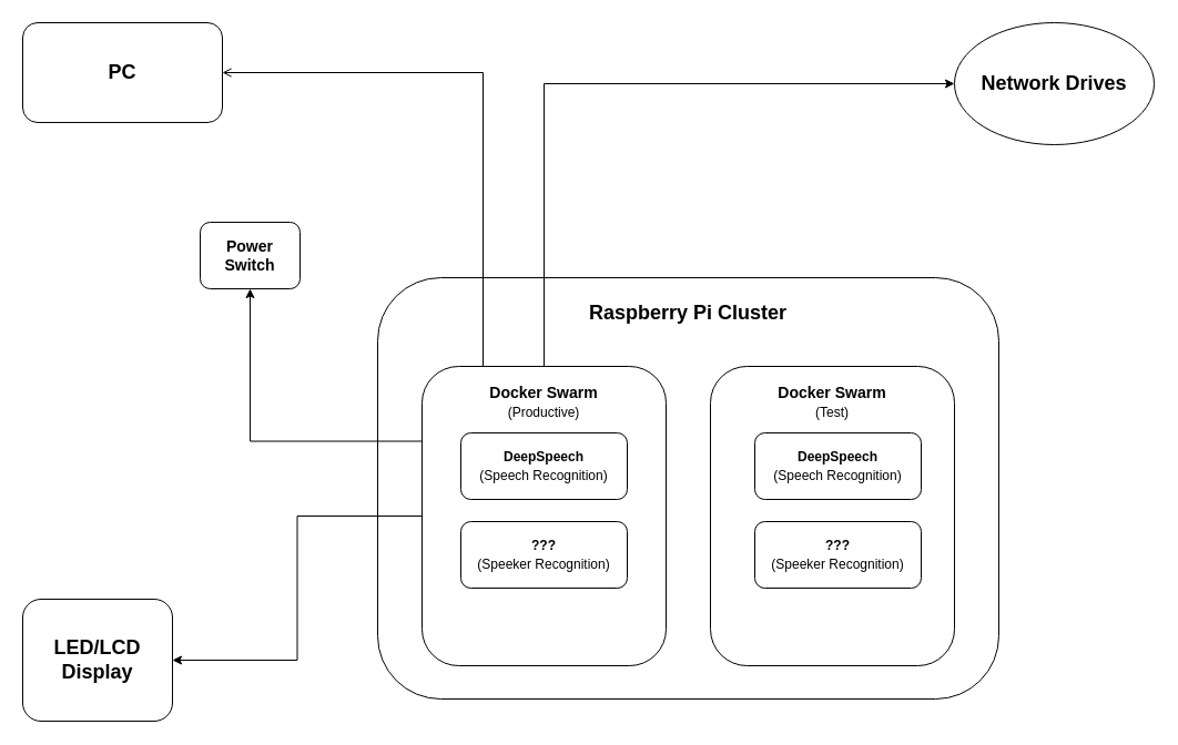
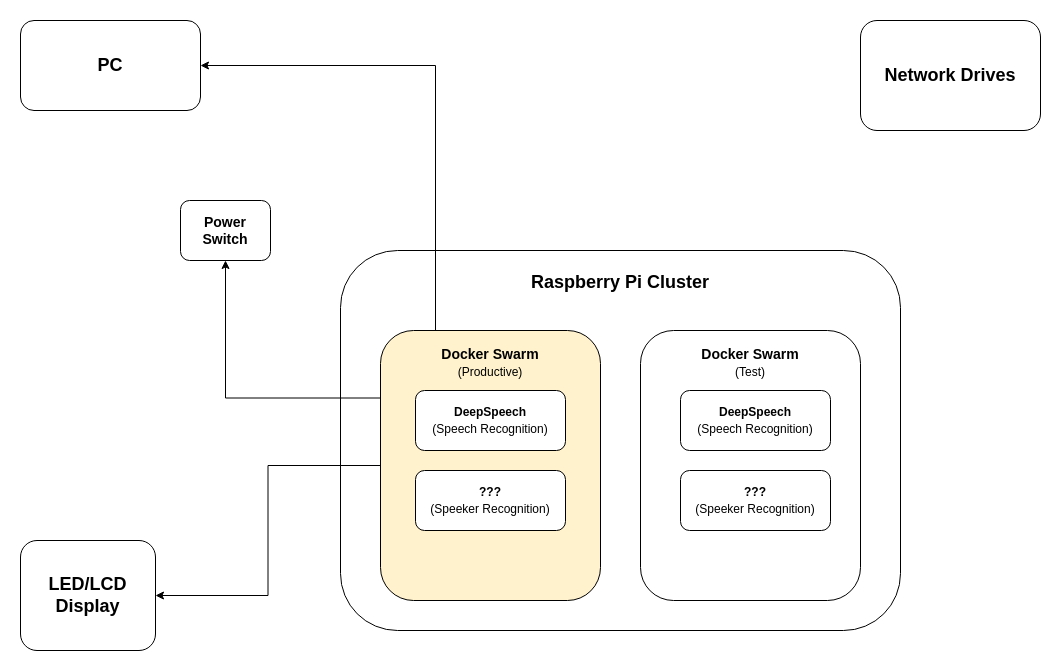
- <mxCell id="5" style="edgeStyle=orthogonalEdgeStyle;rounded=0;orthogonalLoop=1;jettySize=auto;html=1;exitX=0.25;exitY=0;exitDx=0;exitDy=0;entryX=1;entryY=0.5;entryDx=0;entryDy=0;endArrow=open;" parent="1" source="8" target="3" edge="1"><mxGeometry relative="1" as="geometry" /></mxCell>
+ <mxCell id="5" style="edgeStyle=orthogonalEdgeStyle;rounded=0;orthogonalLoop=1;jettySize=auto;html=1;exitX=0.25;exitY=0;exitDx=0;exitDy=0;entryX=1;entryY=0.5;entryDx=0;entryDy=0;" parent="1" source="8" target="3" edge="1"><mxGeometry relative="1" as="geometry" /></mxCell>
- <mxCell id="6" style="edgeStyle=orthogonalEdgeStyle;rounded=0;orthogonalLoop=1;jettySize=auto;html=1;exitX=0.5;exitY=0;exitDx=0;exitDy=0;entryX=0;entryY=0.5;entryDx=0;entryDy=0;" parent="1" source="8" target="12" edge="1"><mxGeometry relative="1" as="geometry" /></mxCell>
- <mxCell id="12" value="&lt;h2&gt;Network Drives&lt;/h2&gt;" style="ellipse;whiteSpace=wrap;html=1;" parent="1" vertex="1"><mxGeometry x="860" y="20" width="180" height="110" as="geometry" /></mxCell>
+ <mxCell id="12" value="&lt;h2&gt;Network Drives&lt;/h2&gt;" style="rounded=1;whiteSpace=wrap;html=1;" parent="1" vertex="1"><mxGeometry x="860" y="20" width="180" height="110" as="geometry" /></mxCell>
- <mxCell id="8" value="&lt;h3 style=&quot;line-height: 50%&quot;&gt;Docker Swarm&lt;/h3&gt;&lt;div style=&quot;line-height: 0%&quot;&gt;(Productive)&lt;br&gt;&lt;/div&gt;" style="rounded=1;whiteSpace=wrap;html=1;verticalAlign=top;" parent="1" vertex="1"><mxGeometry x="380" y="330" width="220" height="270" as="geometry" /></mxCell>
+ <mxCell id="8" value="&lt;h3 style=&quot;line-height: 50%&quot;&gt;Docker Swarm&lt;/h3&gt;&lt;div style=&quot;line-height: 0%&quot;&gt;(Productive)&lt;br&gt;&lt;/div&gt;" style="rounded=1;whiteSpace=wrap;html=1;verticalAlign=top;fillColor=#fff2cc;" parent="1" vertex="1"><mxGeometry x="380" y="330" width="220" height="270" as="geometry" /></mxCell>
